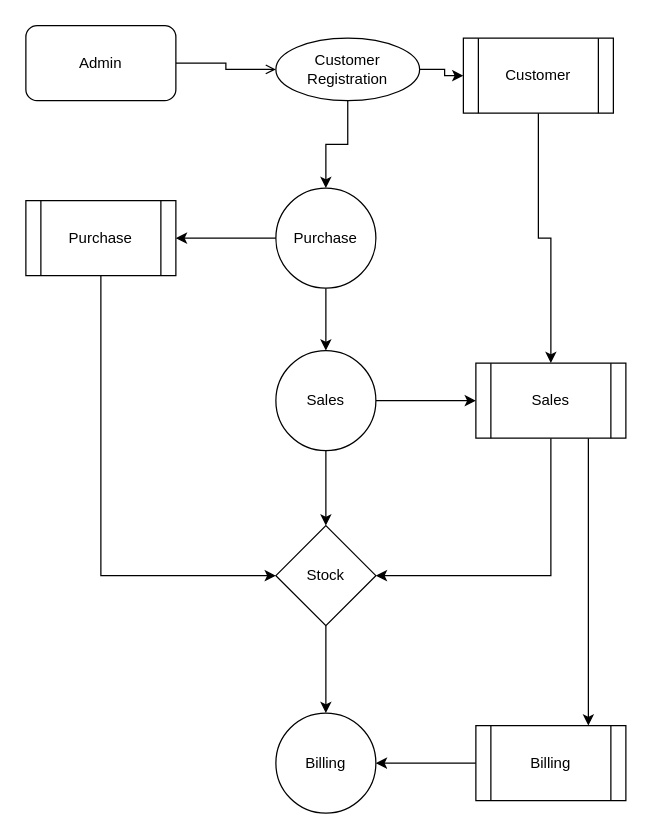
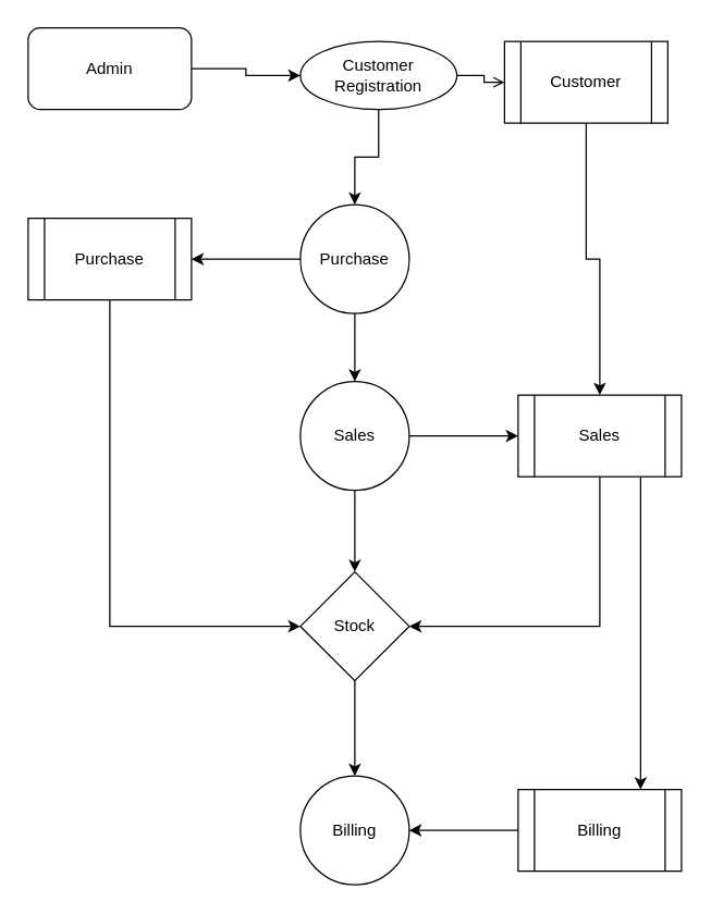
- <mxCell id="2" value="" style="edgeStyle=orthogonalEdgeStyle;rounded=0;orthogonalLoop=1;jettySize=auto;html=1;endArrow=open;" edge="1" parent="1" source="3" target="6"><mxGeometry relative="1" as="geometry" /></mxCell>
+ <mxCell id="2" value="" style="edgeStyle=orthogonalEdgeStyle;rounded=0;orthogonalLoop=1;jettySize=auto;html=1;" edge="1" parent="1" source="3" target="6"><mxGeometry relative="1" as="geometry" /></mxCell>
- <mxCell id="4" value="" style="edgeStyle=orthogonalEdgeStyle;rounded=0;orthogonalLoop=1;jettySize=auto;html=1;" edge="1" parent="1" source="6" target="8"><mxGeometry relative="1" as="geometry" /></mxCell>
+ <mxCell id="4" value="" style="edgeStyle=orthogonalEdgeStyle;rounded=0;orthogonalLoop=1;jettySize=auto;html=1;endArrow=open;" edge="1" parent="1" source="6" target="8"><mxGeometry relative="1" as="geometry" /></mxCell>
